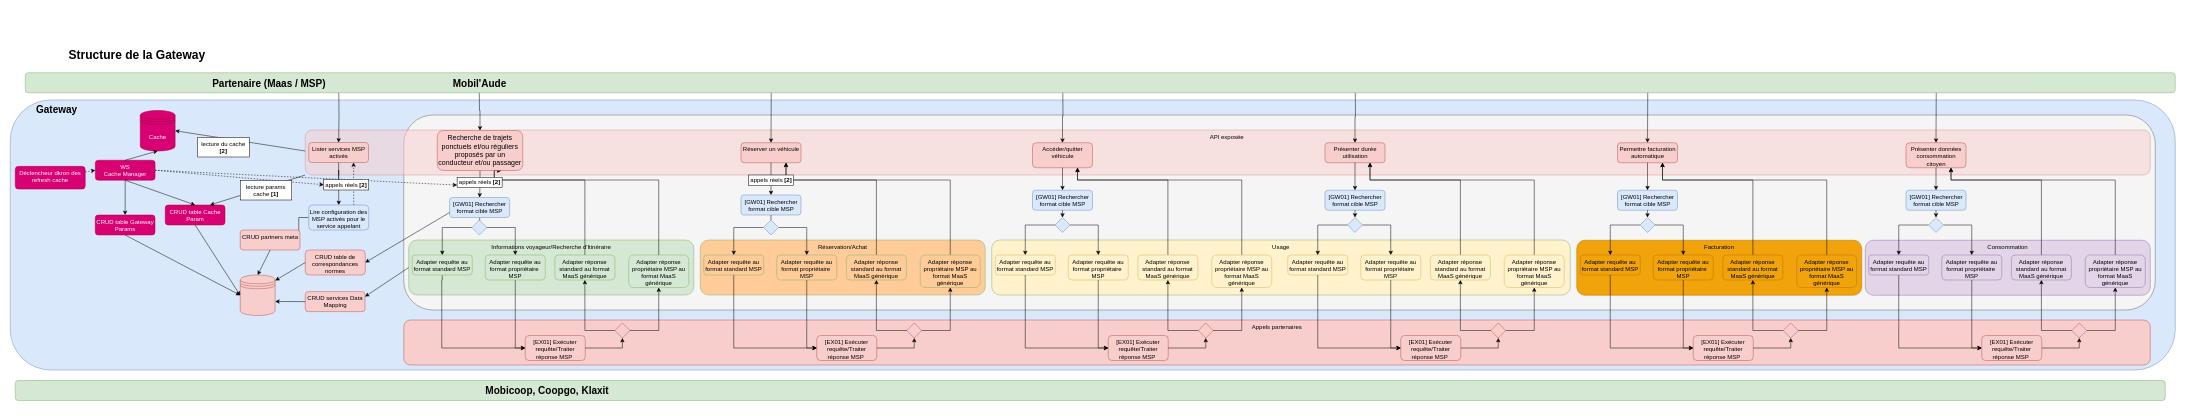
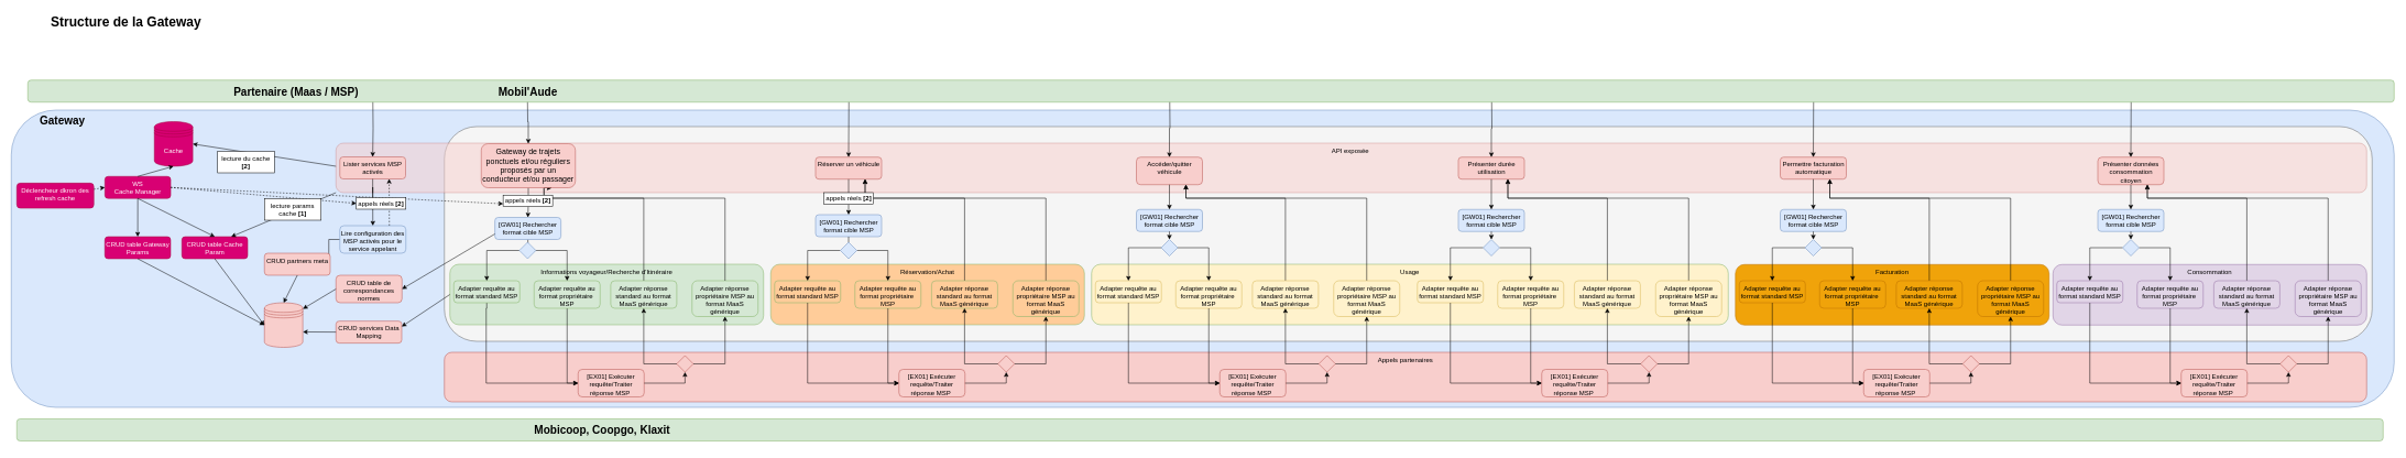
- <mxCell id="4" value="Structure de la Gateway" style="text;strokeColor=none;fillColor=none;html=1;fontSize=24;fontStyle=1;verticalAlign=middle;align=left;" parent="1" vertex="1"><mxGeometry x="135" y="90" width="417" height="40" as="geometry" /></mxCell>
+ <mxCell id="4" value="Structure de la Gateway" style="text;strokeColor=none;fillColor=none;html=1;fontSize=24;fontStyle=1;verticalAlign=middle;align=left;" parent="1" vertex="1"><mxGeometry x="90" y="20" width="417" height="40" as="geometry" /></mxCell>
- <mxCell id="22" value="&lt;font style=&quot;font-size: 14px;&quot;&gt;Recherche de trajets ponctuels et/ou réguliers proposés par un conducteur et/ou passager&lt;/font&gt;" style="rounded=1;whiteSpace=wrap;html=1;verticalAlign=top;fillColor=#f8cecc;strokeColor=#b85450;" parent="1" vertex="1"><mxGeometry x="874" y="260" width="171" height="80" as="geometry" /></mxCell>
+ <mxCell id="22" value="&lt;font style=&quot;font-size: 14px;&quot;&gt;Gateway de trajets ponctuels et/ou réguliers proposés par un conducteur et/ou passager&lt;/font&gt;" style="rounded=1;whiteSpace=wrap;html=1;verticalAlign=top;fillColor=#f8cecc;strokeColor=#b85450;" parent="1" vertex="1"><mxGeometry x="874" y="260" width="171" height="80" as="geometry" /></mxCell>
- <mxCell id="155" value="CRUD table Cache Param" style="rounded=1;whiteSpace=wrap;html=1;verticalAlign=top;fillColor=#d80073;strokeColor=#A50040;fontColor=#ffffff;" parent="1" vertex="1"><mxGeometry x="330" y="409" width="119.5" height="40" as="geometry" /></mxCell>
+ <mxCell id="155" value="CRUD table Cache Param" style="rounded=1;whiteSpace=wrap;html=1;verticalAlign=top;fillColor=#d80073;strokeColor=#A50040;fontColor=#ffffff;" parent="1" vertex="1"><mxGeometry x="330" y="429" width="119.5" height="40" as="geometry" /></mxCell>
